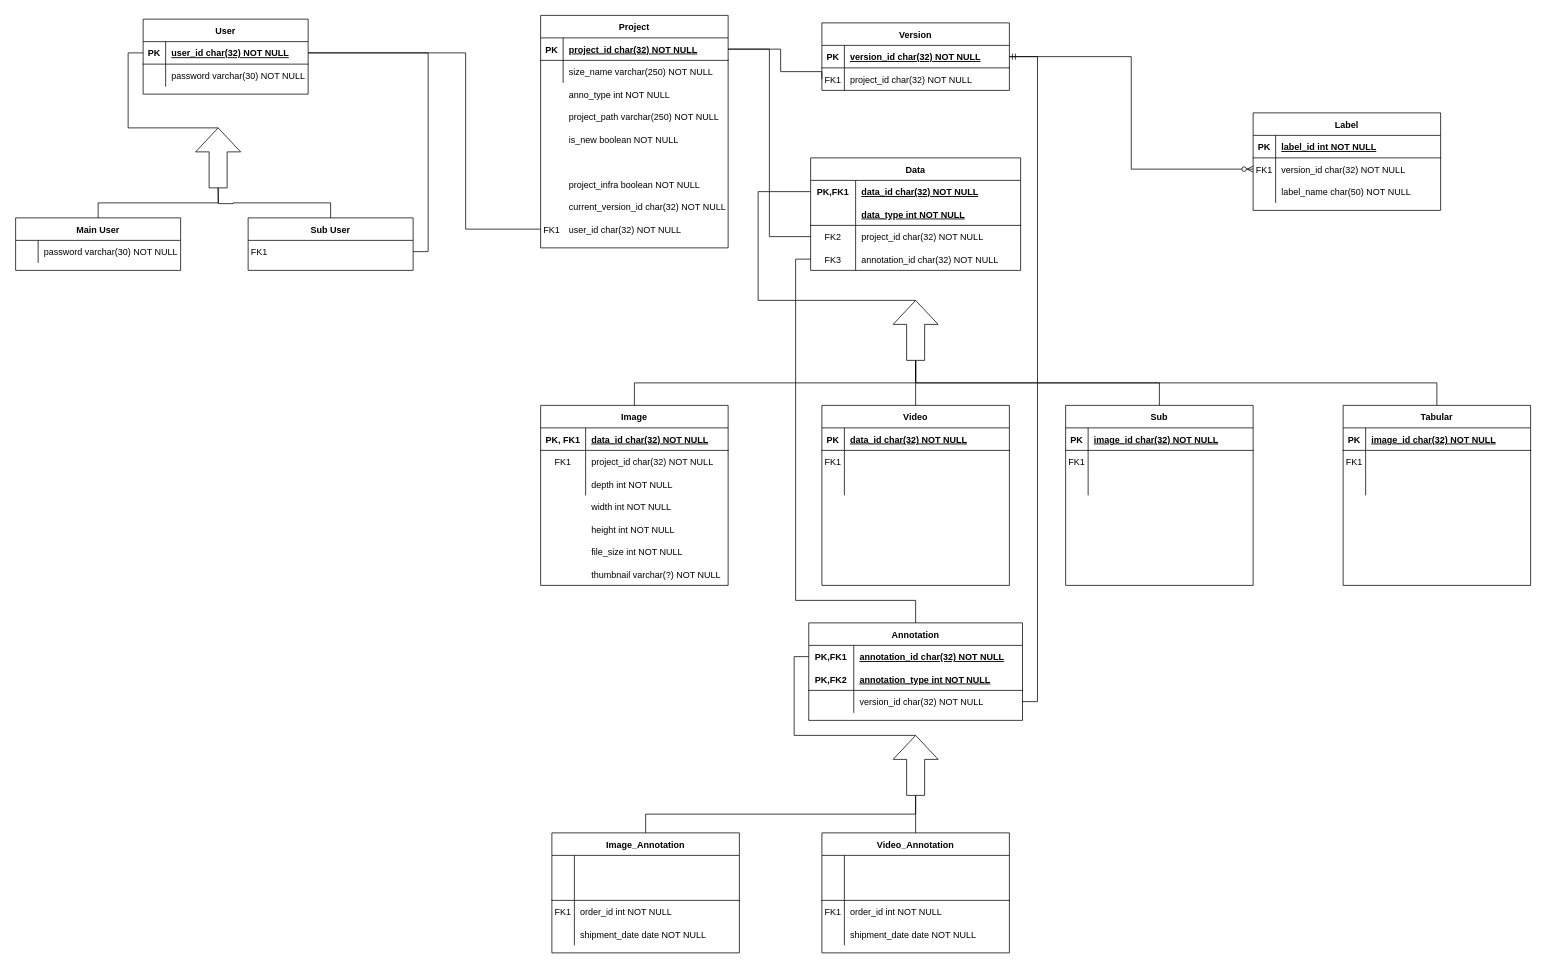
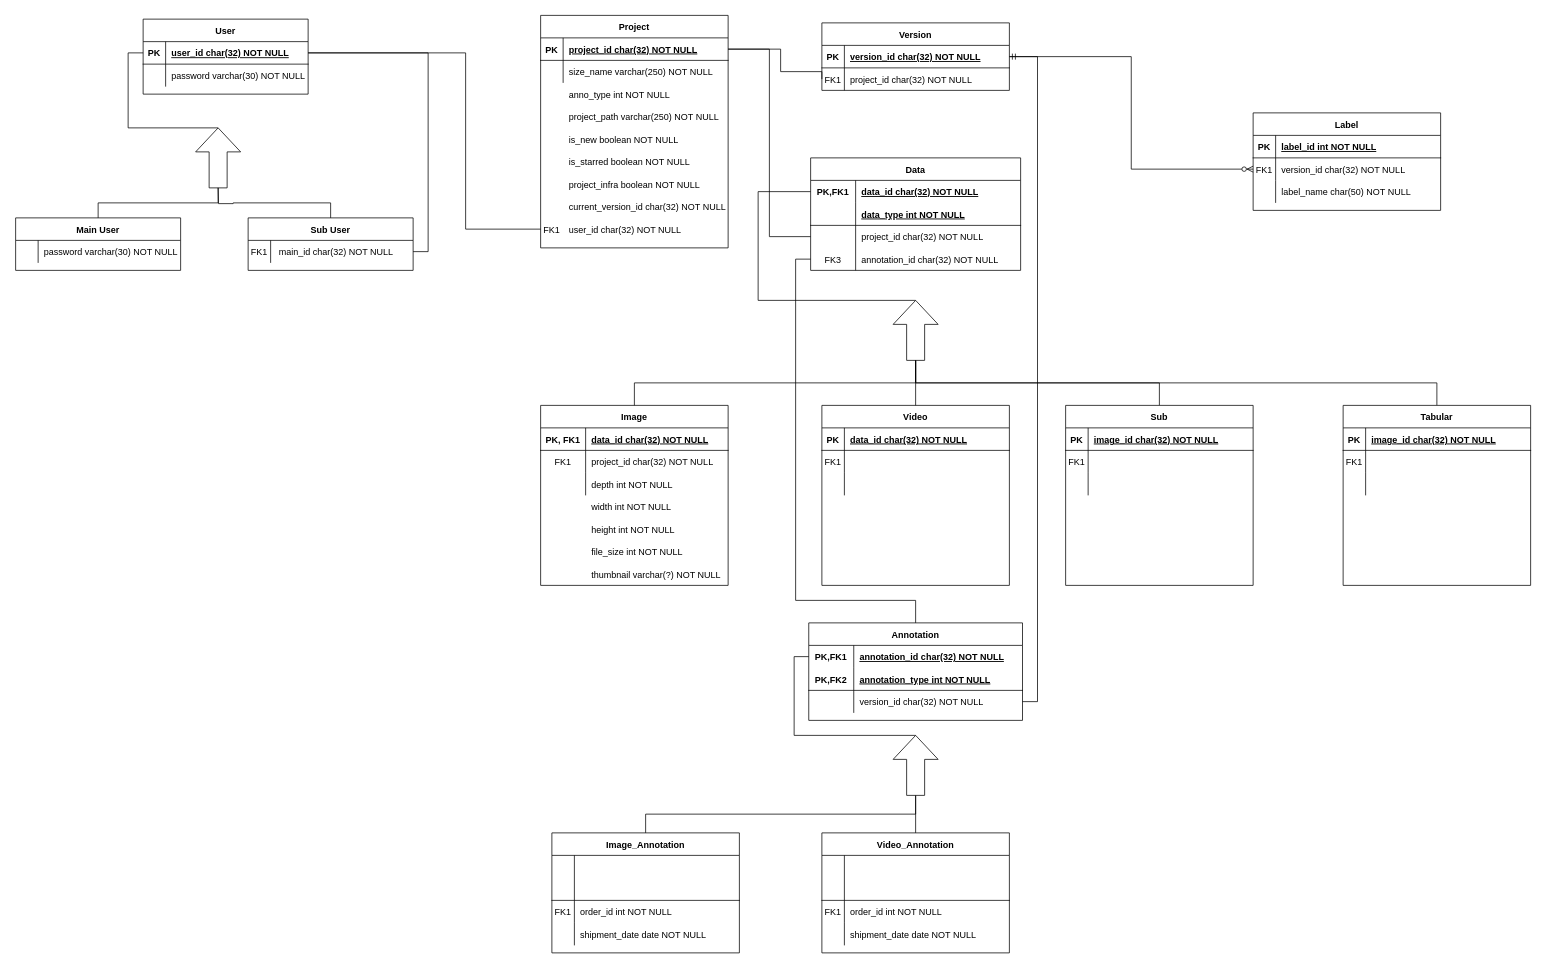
+ <mxCell id="39" value="is_starred boolean NOT NULL" style="shape=partialRectangle;overflow=hidden;connectable=0;fillColor=none;top=0;left=0;bottom=0;right=0;align=left;spacingLeft=6;" vertex="1" parent="1"><mxGeometry x="750" y="200" width="220" height="30" as="geometry" /></mxCell>
- <mxCell id="66" value="FK2" style="shape=partialRectangle;connectable=0;fillColor=none;top=0;left=0;bottom=0;right=0;editable=1;overflow=hidden;" vertex="1" parent="65"><mxGeometry width="60" height="30" as="geometry" /></mxCell>
+ <mxCell id="155" value=" main_id char(32) NOT NULL" style="shape=partialRectangle;connectable=0;fillColor=none;top=0;left=0;bottom=0;right=0;align=left;spacingLeft=6;overflow=hidden;" vertex="1" parent="153"><mxGeometry x="30" width="190" height="30" as="geometry" /></mxCell>
